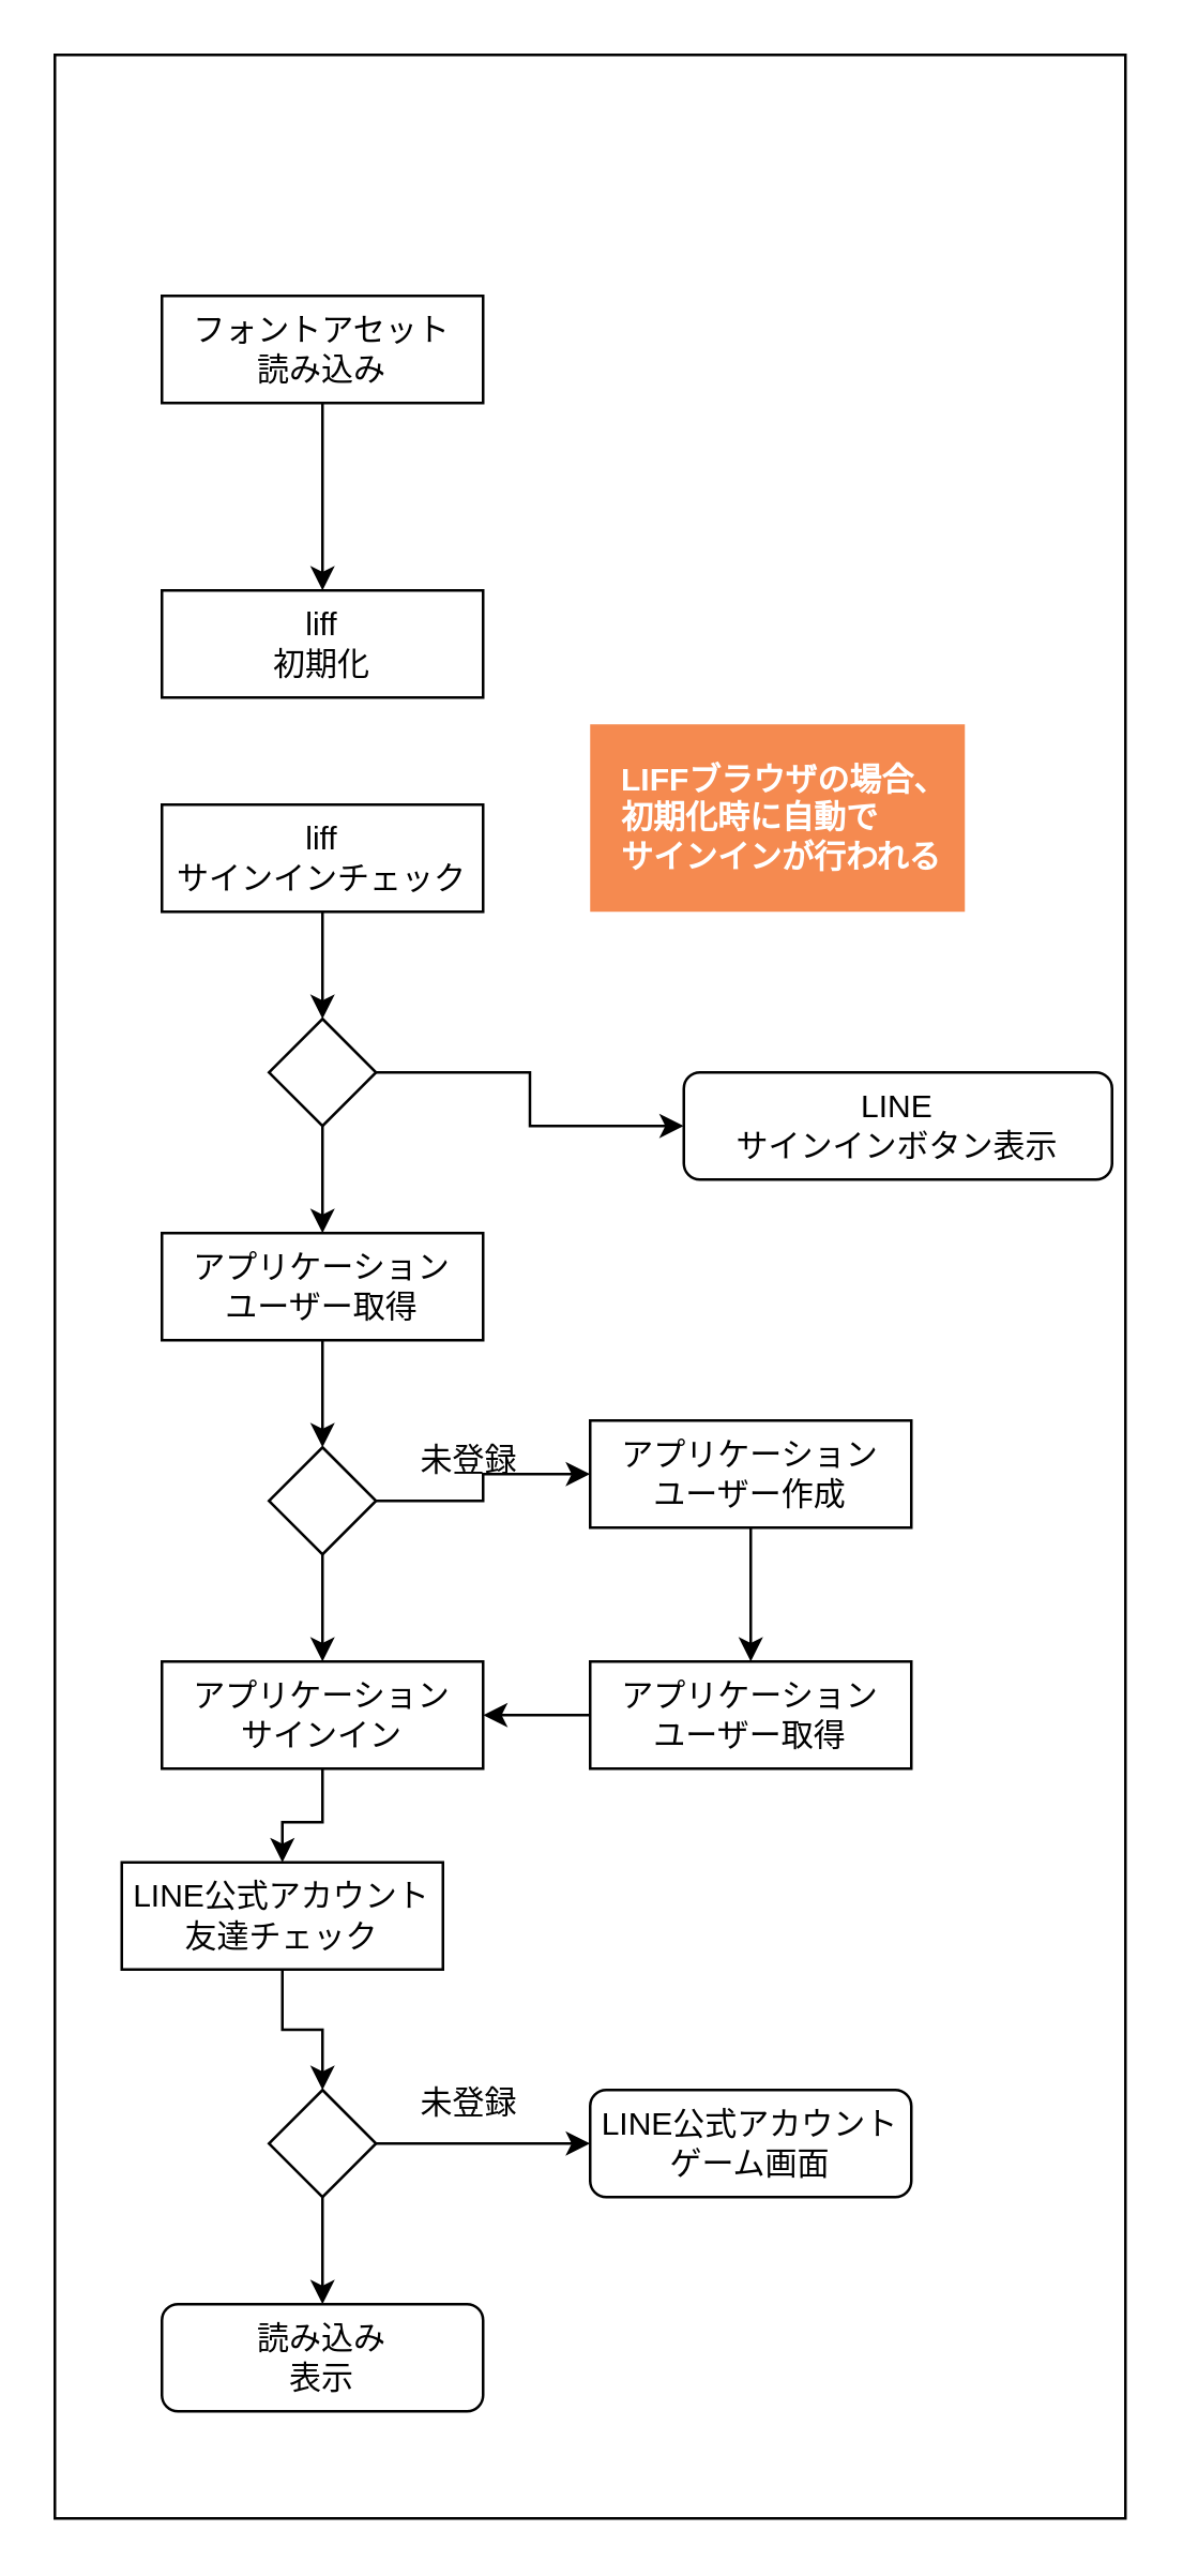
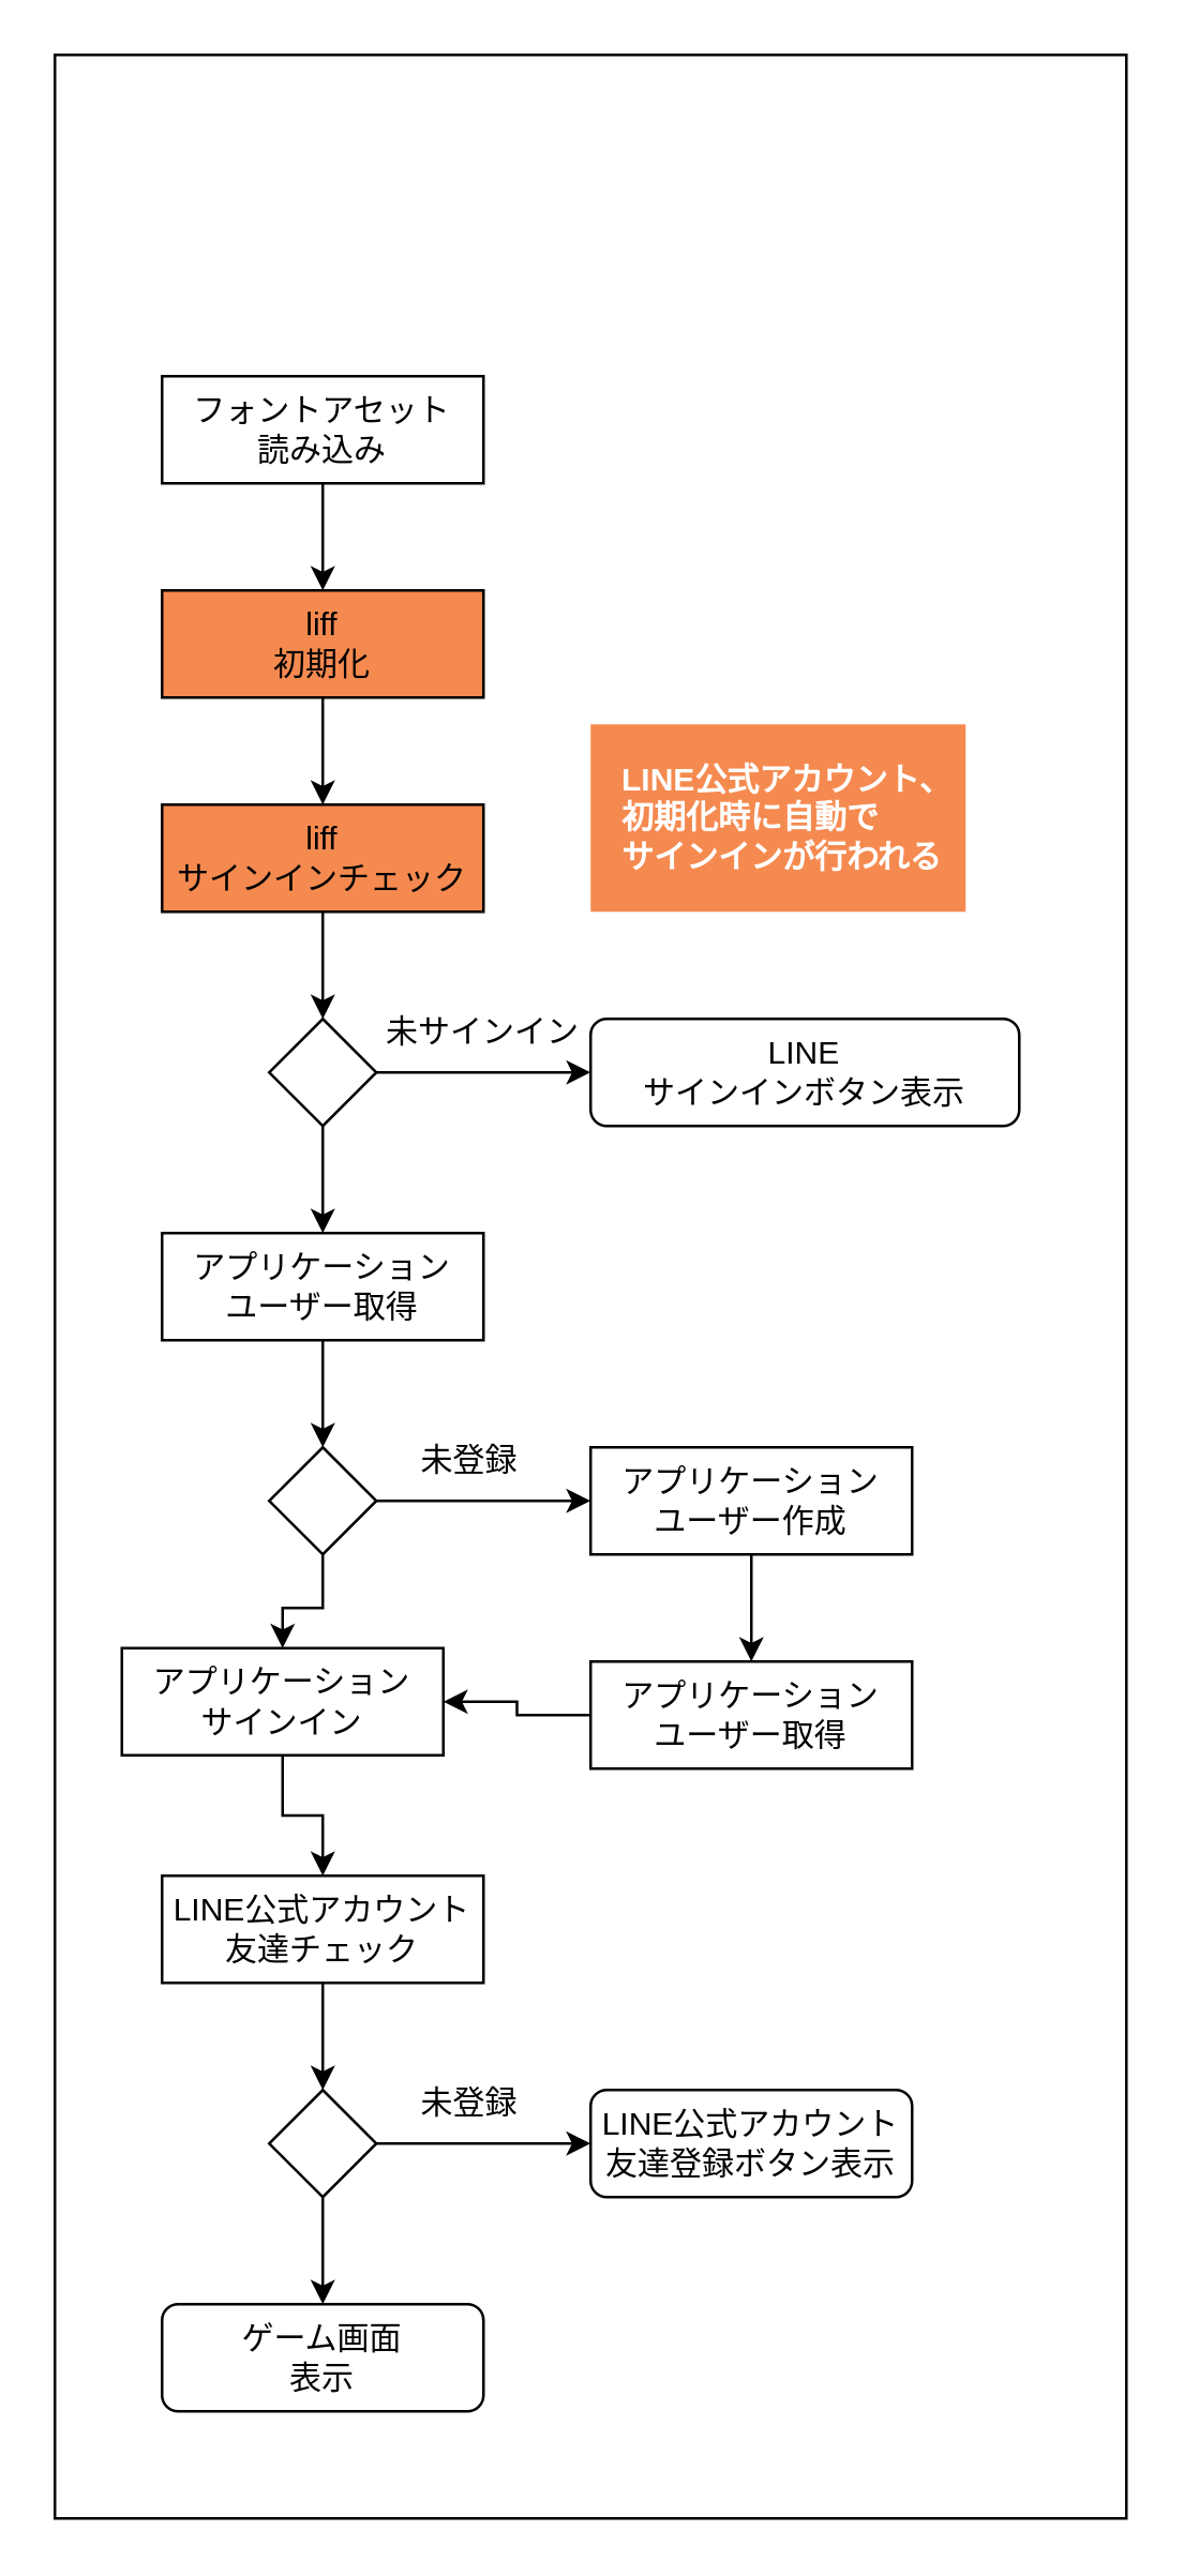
- <mxCell id="4" value="フォントアセット&lt;br&gt;読み込み" style="rounded=0;whiteSpace=wrap;html=1;" vertex="1" parent="1"><mxGeometry x="60" y="110" width="120" height="40" as="geometry" /></mxCell>
+ <mxCell id="4" value="フォントアセット&lt;br&gt;読み込み" style="rounded=0;whiteSpace=wrap;html=1;" vertex="1" parent="1"><mxGeometry x="60" y="140" width="120" height="40" as="geometry" /></mxCell>
- <mxCell id="6" value="liff&lt;div&gt;初期化&lt;/div&gt;" style="rounded=0;whiteSpace=wrap;html=1;" vertex="1" parent="1"><mxGeometry x="60" y="220" width="120" height="40" as="geometry" /></mxCell>
+ <mxCell id="6" value="liff&lt;div&gt;初期化&lt;/div&gt;" style="rounded=0;whiteSpace=wrap;html=1;fillColor=#f58a50;" vertex="1" parent="1"><mxGeometry x="60" y="220" width="120" height="40" as="geometry" /></mxCell>
+ <mxCell id="5" style="edgeStyle=orthogonalEdgeStyle;rounded=0;orthogonalLoop=1;jettySize=auto;html=1;entryX=0.5;entryY=0;entryDx=0;entryDy=0;" edge="1" parent="1" source="6" target="11"><mxGeometry relative="1" as="geometry" /></mxCell>
- <mxCell id="35" value="&lt;font color=&quot;#ffffff&quot;&gt;&lt;b&gt;LIFFブラウザの場合、&lt;br&gt;初期化時に自動で&lt;br&gt;サインインが行われる&lt;/b&gt;&lt;/font&gt;" style="text;html=1;align=left;verticalAlign=middle;whiteSpace=wrap;rounded=0;" vertex="1" parent="1"><mxGeometry x="230" y="280" width="130" height="50" as="geometry" /></mxCell>
+ <mxCell id="35" value="&lt;font color=&quot;#ffffff&quot;&gt;&lt;b&gt;LINE公式アカウント、&lt;br&gt;初期化時に自動で&lt;br&gt;サインインが行われる&lt;/b&gt;&lt;/font&gt;" style="text;html=1;align=left;verticalAlign=middle;whiteSpace=wrap;rounded=0;" vertex="1" parent="1"><mxGeometry x="230" y="280" width="130" height="50" as="geometry" /></mxCell>
- <mxCell id="11" value="liff&lt;div&gt;サインインチェック&lt;/div&gt;" style="rounded=0;whiteSpace=wrap;html=1;" vertex="1" parent="1"><mxGeometry x="60" y="300" width="120" height="40" as="geometry" /></mxCell>
+ <mxCell id="11" value="liff&lt;div&gt;サインインチェック&lt;/div&gt;" style="rounded=0;whiteSpace=wrap;html=1;fillColor=#f58a50;" vertex="1" parent="1"><mxGeometry x="60" y="300" width="120" height="40" as="geometry" /></mxCell>
+ <mxCell id="13" value="未サインイン" style="text;html=1;align=center;verticalAlign=middle;whiteSpace=wrap;rounded=0;" vertex="1" parent="1"><mxGeometry x="140" y="370" width="80" height="30" as="geometry" /></mxCell>
- <mxCell id="12" value="LINE&lt;div&gt;サインインボタン表示&lt;/div&gt;" style="rounded=1;whiteSpace=wrap;html=1;" vertex="1" parent="1"><mxGeometry x="255" y="400" width="160" height="40" as="geometry" /></mxCell>
+ <mxCell id="12" value="LINE&lt;div&gt;サインインボタン表示&lt;/div&gt;" style="rounded=1;whiteSpace=wrap;html=1;" vertex="1" parent="1"><mxGeometry x="220" y="380" width="160" height="40" as="geometry" /></mxCell>
- <mxCell id="20" value="アプリケーション&lt;div&gt;ユーザー作成&lt;/div&gt;" style="rounded=0;whiteSpace=wrap;html=1;" vertex="1" parent="1"><mxGeometry x="220" y="530" width="120" height="40" as="geometry" /></mxCell>
+ <mxCell id="20" value="アプリケーション&lt;div&gt;ユーザー作成&lt;/div&gt;" style="rounded=0;whiteSpace=wrap;html=1;" vertex="1" parent="1"><mxGeometry x="220" y="540" width="120" height="40" as="geometry" /></mxCell>
- <mxCell id="25" value="アプリケーション&lt;div&gt;サインイン&lt;/div&gt;" style="rounded=0;whiteSpace=wrap;html=1;" vertex="1" parent="1"><mxGeometry x="60" y="620" width="120" height="40" as="geometry" /></mxCell>
+ <mxCell id="25" value="アプリケーション&lt;div&gt;サインイン&lt;/div&gt;" style="rounded=0;whiteSpace=wrap;html=1;" vertex="1" parent="1"><mxGeometry x="45" y="615" width="120" height="40" as="geometry" /></mxCell>
- <mxCell id="27" value="LINE公式アカウント&lt;div&gt;友達チェック&lt;/div&gt;" style="rounded=0;whiteSpace=wrap;html=1;" vertex="1" parent="1"><mxGeometry x="45" y="695" width="120" height="40" as="geometry" /></mxCell>
+ <mxCell id="27" value="LINE公式アカウント&lt;div&gt;友達チェック&lt;/div&gt;" style="rounded=0;whiteSpace=wrap;html=1;" vertex="1" parent="1"><mxGeometry x="60" y="700" width="120" height="40" as="geometry" /></mxCell>
- <mxCell id="31" value="LINE公式アカウント&lt;div&gt;ゲーム画面&lt;/div&gt;" style="rounded=1;whiteSpace=wrap;html=1;" vertex="1" parent="1"><mxGeometry x="220" y="780" width="120" height="40" as="geometry" /></mxCell>
+ <mxCell id="31" value="LINE公式アカウント&lt;div&gt;友達登録ボタン表示&lt;/div&gt;" style="rounded=1;whiteSpace=wrap;html=1;" vertex="1" parent="1"><mxGeometry x="220" y="780" width="120" height="40" as="geometry" /></mxCell>
- <mxCell id="33" value="読み込み&lt;br&gt;表示" style="rounded=1;whiteSpace=wrap;html=1;" vertex="1" parent="1"><mxGeometry x="60" y="860" width="120" height="40" as="geometry" /></mxCell>
+ <mxCell id="33" value="ゲーム画面&lt;br&gt;表示" style="rounded=1;whiteSpace=wrap;html=1;" vertex="1" parent="1"><mxGeometry x="60" y="860" width="120" height="40" as="geometry" /></mxCell>
